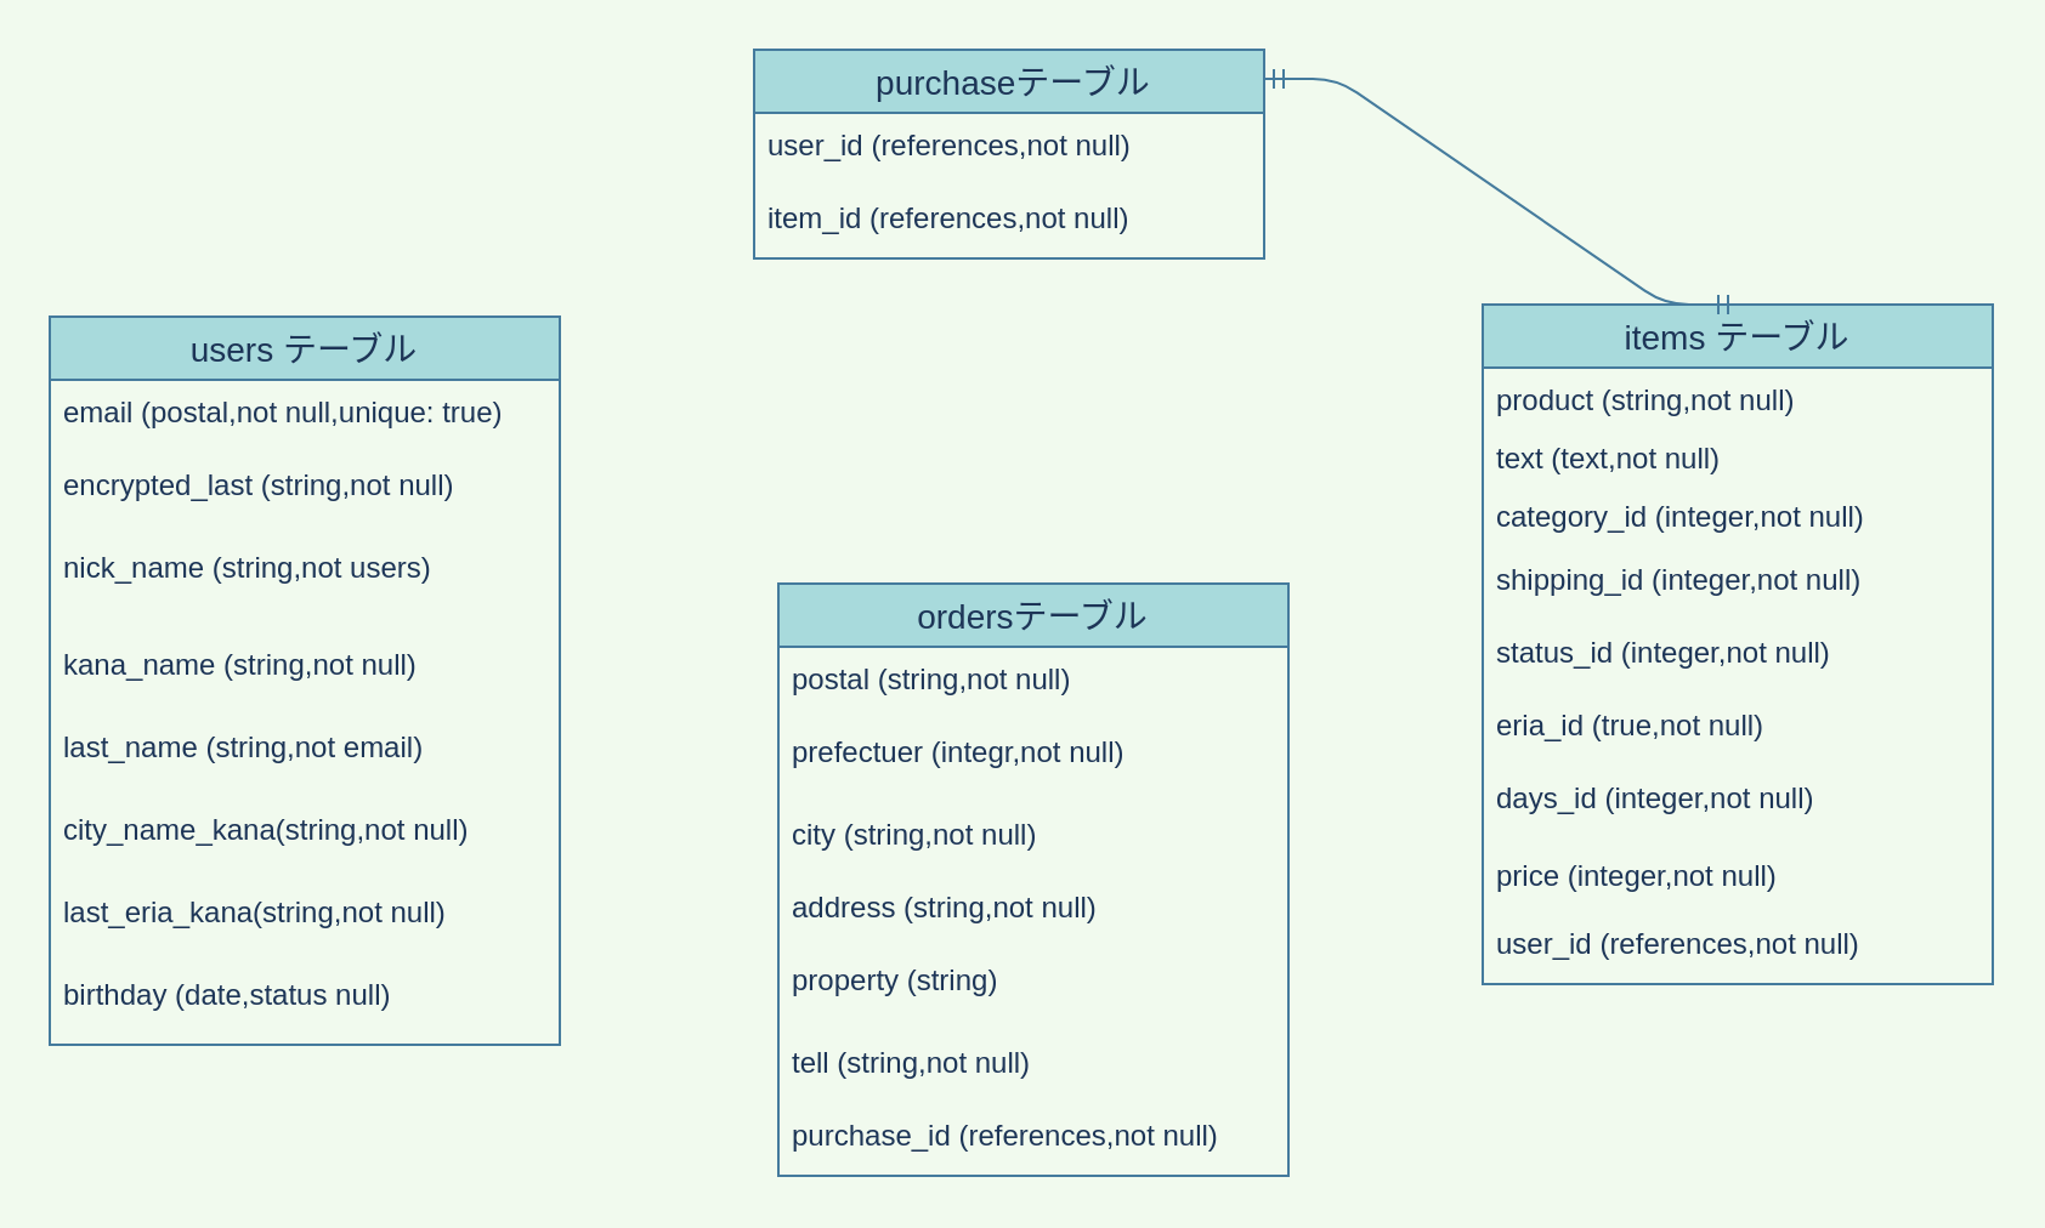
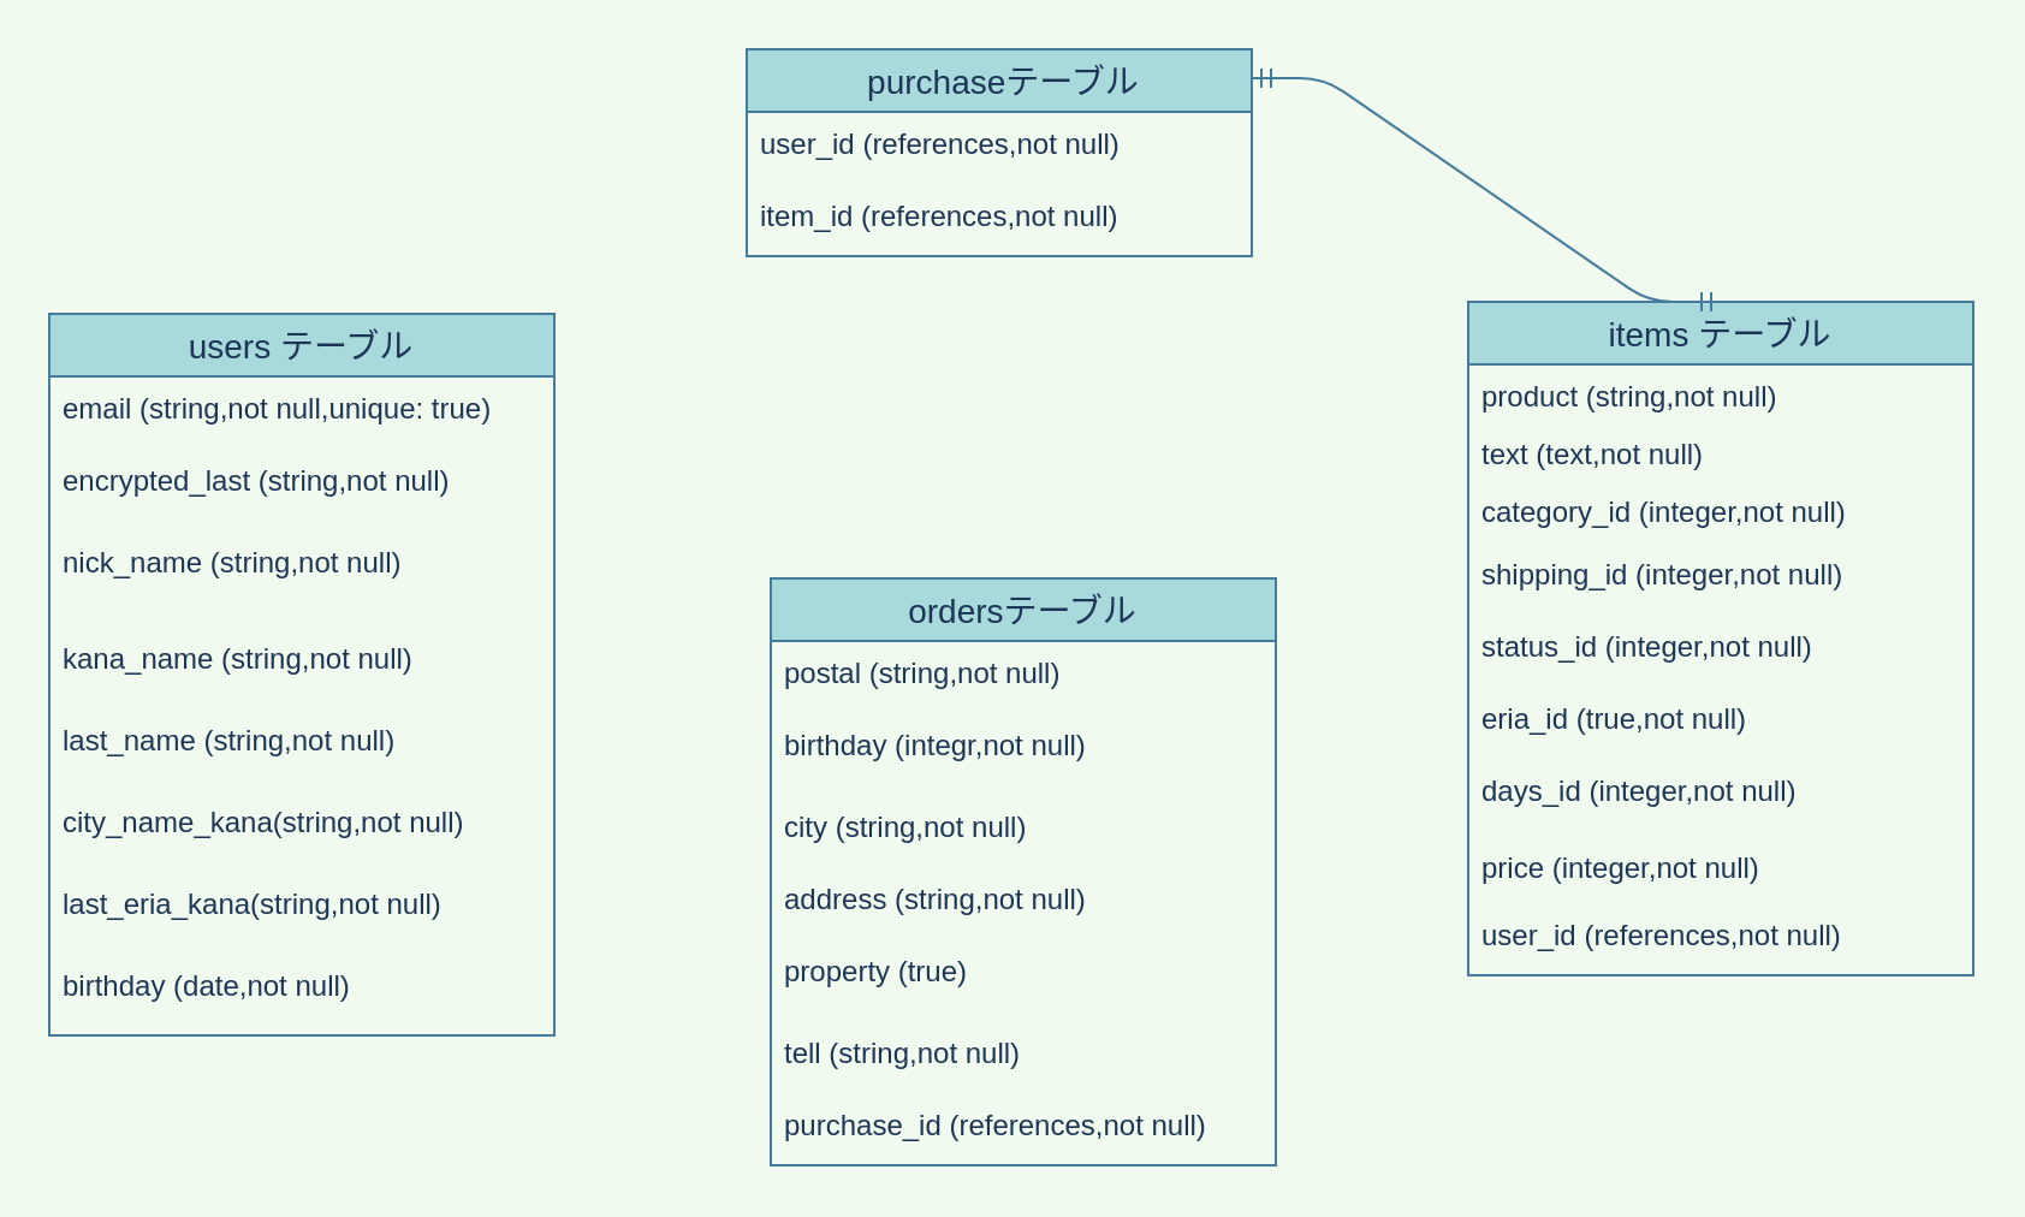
- <mxCell id="3" value="email (postal,not null,unique: true)" style="text;strokeColor=none;fillColor=none;spacingLeft=4;spacingRight=4;overflow=hidden;rotatable=0;points=[[0,0.5],[1,0.5]];portConstraint=eastwest;fontSize=12;fontColor=#1D3557;" parent="2" vertex="1"><mxGeometry y="26" width="210" height="30" as="geometry" /></mxCell>
+ <mxCell id="3" value="email (string,not null,unique: true)" style="text;strokeColor=none;fillColor=none;spacingLeft=4;spacingRight=4;overflow=hidden;rotatable=0;points=[[0,0.5],[1,0.5]];portConstraint=eastwest;fontSize=12;fontColor=#1D3557;" parent="2" vertex="1"><mxGeometry y="26" width="210" height="30" as="geometry" /></mxCell>
- <mxCell id="5" value="nick_name (string,not users)" style="text;strokeColor=none;fillColor=none;spacingLeft=4;spacingRight=4;overflow=hidden;rotatable=0;points=[[0,0.5],[1,0.5]];portConstraint=eastwest;fontSize=12;fontColor=#1D3557;" parent="2" vertex="1"><mxGeometry y="90" width="210" height="40" as="geometry" /></mxCell>
+ <mxCell id="5" value="nick_name (string,not null)" style="text;strokeColor=none;fillColor=none;spacingLeft=4;spacingRight=4;overflow=hidden;rotatable=0;points=[[0,0.5],[1,0.5]];portConstraint=eastwest;fontSize=12;fontColor=#1D3557;" parent="2" vertex="1"><mxGeometry y="90" width="210" height="40" as="geometry" /></mxCell>
- <mxCell id="7" value="last_name (string,not email)" style="text;strokeColor=none;fillColor=none;spacingLeft=4;spacingRight=4;overflow=hidden;rotatable=0;points=[[0,0.5],[1,0.5]];portConstraint=eastwest;fontSize=12;fontColor=#1D3557;" parent="2" vertex="1"><mxGeometry y="164" width="210" height="34" as="geometry" /></mxCell>
+ <mxCell id="7" value="last_name (string,not null)" style="text;strokeColor=none;fillColor=none;spacingLeft=4;spacingRight=4;overflow=hidden;rotatable=0;points=[[0,0.5],[1,0.5]];portConstraint=eastwest;fontSize=12;fontColor=#1D3557;" parent="2" vertex="1"><mxGeometry y="164" width="210" height="34" as="geometry" /></mxCell>
- <mxCell id="26" value="prefectuer (integr,not null)" style="text;strokeColor=none;fillColor=none;spacingLeft=4;spacingRight=4;overflow=hidden;rotatable=0;points=[[0,0.5],[1,0.5]];portConstraint=eastwest;fontSize=12;fontColor=#1D3557;labelBorderColor=none;" parent="24" vertex="1"><mxGeometry y="56" width="210" height="34" as="geometry" /></mxCell>
+ <mxCell id="26" value="birthday (integr,not null)" style="text;strokeColor=none;fillColor=none;spacingLeft=4;spacingRight=4;overflow=hidden;rotatable=0;points=[[0,0.5],[1,0.5]];portConstraint=eastwest;fontSize=12;fontColor=#1D3557;labelBorderColor=none;" parent="24" vertex="1"><mxGeometry y="56" width="210" height="34" as="geometry" /></mxCell>
- <mxCell id="29" value="property (string)" style="text;strokeColor=none;fillColor=none;spacingLeft=4;spacingRight=4;overflow=hidden;rotatable=0;points=[[0,0.5],[1,0.5]];portConstraint=eastwest;fontSize=12;fontColor=#1D3557;" parent="24" vertex="1"><mxGeometry y="150" width="210" height="34" as="geometry" /></mxCell>
+ <mxCell id="29" value="property (true)" style="text;strokeColor=none;fillColor=none;spacingLeft=4;spacingRight=4;overflow=hidden;rotatable=0;points=[[0,0.5],[1,0.5]];portConstraint=eastwest;fontSize=12;fontColor=#1D3557;" parent="24" vertex="1"><mxGeometry y="150" width="210" height="34" as="geometry" /></mxCell>
- <mxCell id="10" value="birthday (date,status null)" style="text;strokeColor=none;fillColor=none;spacingLeft=4;spacingRight=4;overflow=hidden;rotatable=0;points=[[0,0.5],[1,0.5]];portConstraint=eastwest;fontSize=12;fontColor=#1D3557;" parent="2" vertex="1"><mxGeometry y="266" width="210" height="34" as="geometry" /></mxCell>
+ <mxCell id="10" value="birthday (date,not null)" style="text;strokeColor=none;fillColor=none;spacingLeft=4;spacingRight=4;overflow=hidden;rotatable=0;points=[[0,0.5],[1,0.5]];portConstraint=eastwest;fontSize=12;fontColor=#1D3557;" parent="2" vertex="1"><mxGeometry y="266" width="210" height="34" as="geometry" /></mxCell>
